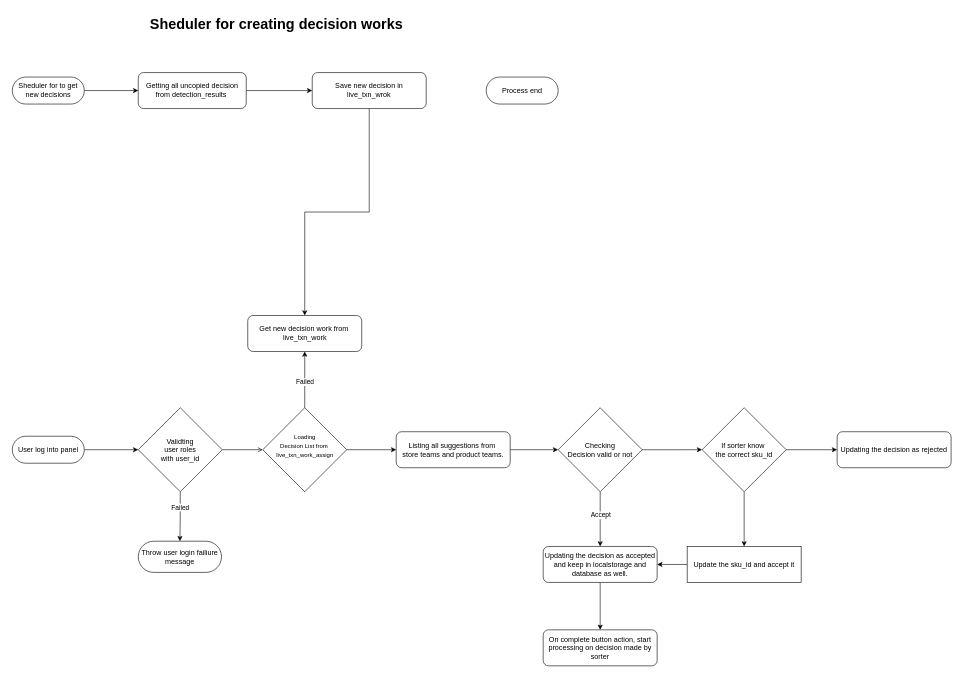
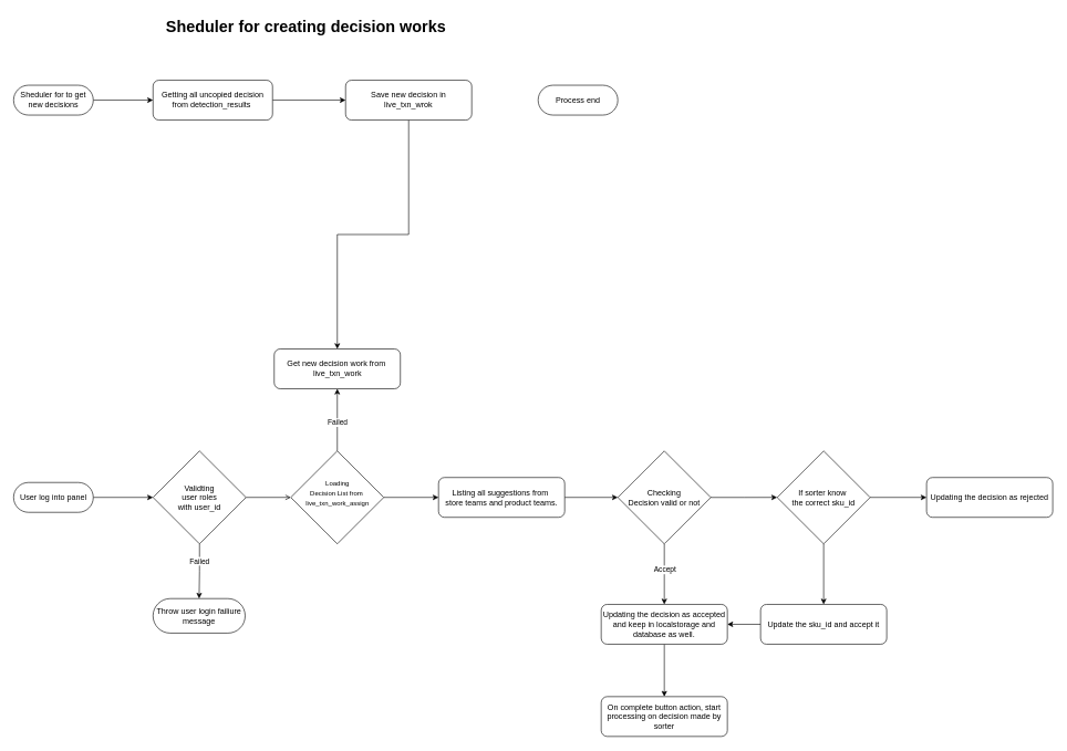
- <mxCell id="34" value="Update the sku_id and accept it" style="whiteSpace=wrap;html=1;glass=0;strokeWidth=1;shadow=0;rounded=0;" vertex="1" parent="1"><mxGeometry x="1145" y="910" width="190" height="60" as="geometry" /></mxCell>
+ <mxCell id="34" value="Update the sku_id and accept it" style="whiteSpace=wrap;html=1;rounded=1;glass=0;strokeWidth=1;shadow=0;" vertex="1" parent="1"><mxGeometry x="1145" y="910" width="190" height="60" as="geometry" /></mxCell>
